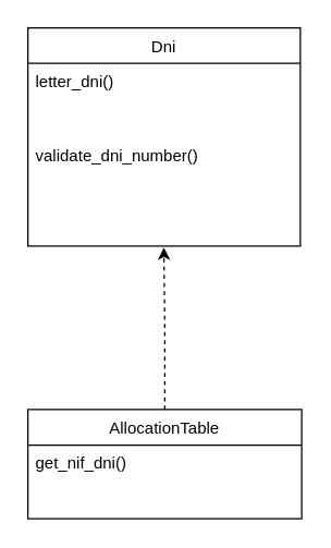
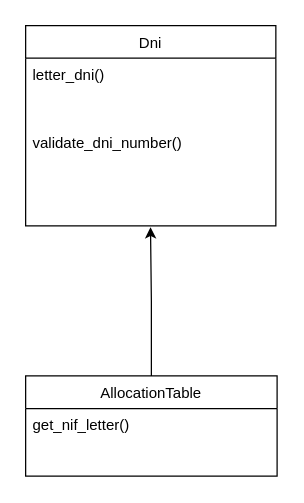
- <mxCell id="5" style="edgeStyle=orthogonalEdgeStyle;rounded=0;orthogonalLoop=1;jettySize=auto;html=1;entryX=0.499;entryY=1.013;entryDx=0;entryDy=0;entryPerimeter=0;dashed=1;" edge="1" parent="1" source="6" target="4"><mxGeometry relative="1" as="geometry" /></mxCell>
+ <mxCell id="5" style="edgeStyle=orthogonalEdgeStyle;rounded=0;orthogonalLoop=1;jettySize=auto;html=1;entryX=0.499;entryY=1.013;entryDx=0;entryDy=0;entryPerimeter=0;" edge="1" parent="1" source="6" target="4"><mxGeometry relative="1" as="geometry" /></mxCell>
- <mxCell id="7" value="get_nif_dni()" style="text;strokeColor=none;fillColor=none;align=left;verticalAlign=top;spacingLeft=4;spacingRight=4;overflow=hidden;rotatable=0;points=[[0,0.5],[1,0.5]];portConstraint=eastwest;" vertex="1" parent="6"><mxGeometry y="26" width="201" height="54" as="geometry" /></mxCell>
+ <mxCell id="7" value="get_nif_letter()" style="text;strokeColor=none;fillColor=none;align=left;verticalAlign=top;spacingLeft=4;spacingRight=4;overflow=hidden;rotatable=0;points=[[0,0.5],[1,0.5]];portConstraint=eastwest;" vertex="1" parent="6"><mxGeometry y="26" width="201" height="54" as="geometry" /></mxCell>
